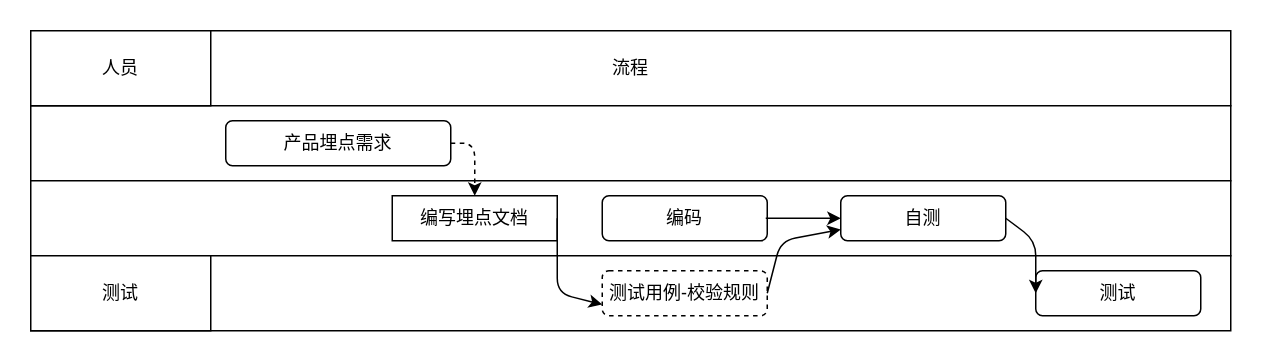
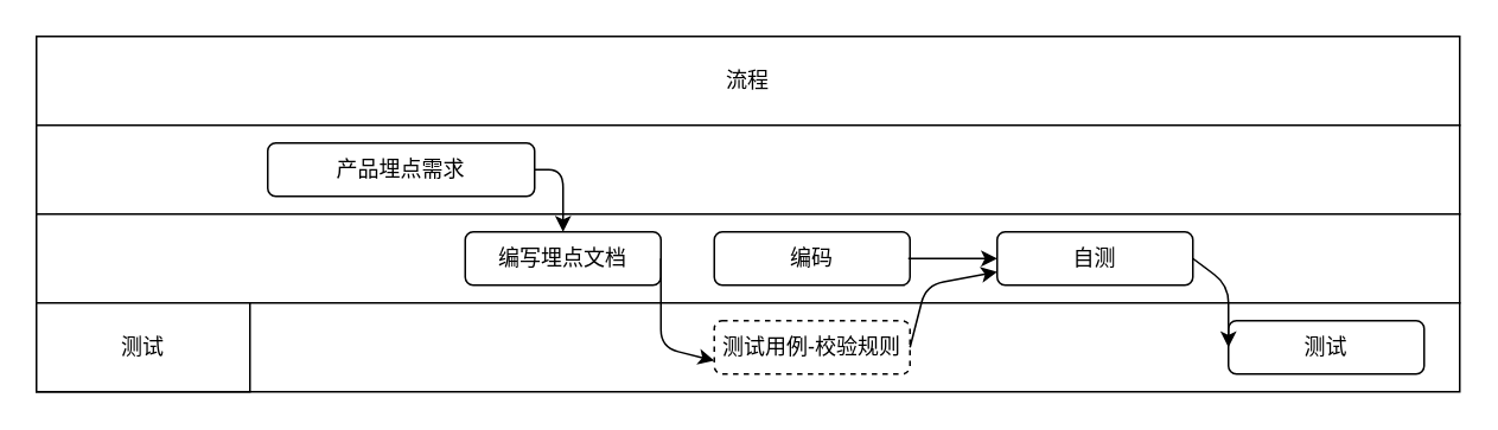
- <mxCell id="5" value="人员" style="rounded=0;whiteSpace=wrap;html=1;" vertex="1" parent="1"><mxGeometry x="20" y="20" width="120" height="50" as="geometry" /></mxCell>
- <mxCell id="13" value="" style="endArrow=classic;html=1;exitX=1;exitY=0.5;exitDx=0;exitDy=0;entryX=0.5;entryY=0;entryDx=0;entryDy=0;dashed=1;" edge="1" parent="1" source="8" target="9"><mxGeometry width="50" height="50" relative="1" as="geometry"><mxPoint x="260" y="130" as="sourcePoint" /><mxPoint x="310" y="80" as="targetPoint" /><Array as="points"><mxPoint x="316" y="95" /></Array></mxGeometry></mxCell>
+ <mxCell id="13" value="" style="endArrow=classic;html=1;exitX=1;exitY=0.5;exitDx=0;exitDy=0;entryX=0.5;entryY=0;entryDx=0;entryDy=0;" edge="1" parent="1" source="8" target="9"><mxGeometry width="50" height="50" relative="1" as="geometry"><mxPoint x="260" y="130" as="sourcePoint" /><mxPoint x="310" y="80" as="targetPoint" /><Array as="points"><mxPoint x="316" y="95" /></Array></mxGeometry></mxCell>
- <mxCell id="9" value="编写埋点文档" style="whiteSpace=wrap;html=1;rounded=0;" vertex="1" parent="1"><mxGeometry x="261" y="130" width="110" height="30" as="geometry" /></mxCell>
+ <mxCell id="9" value="编写埋点文档" style="rounded=1;whiteSpace=wrap;html=1;" vertex="1" parent="1"><mxGeometry x="261" y="130" width="110" height="30" as="geometry" /></mxCell>
